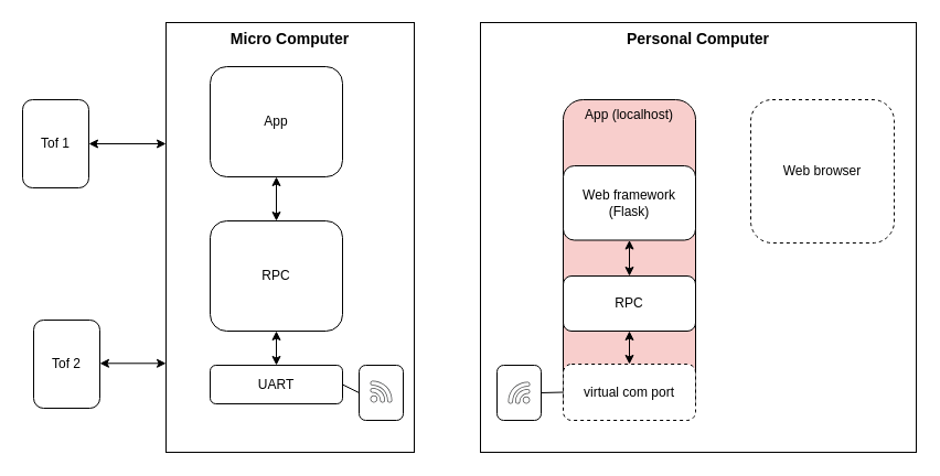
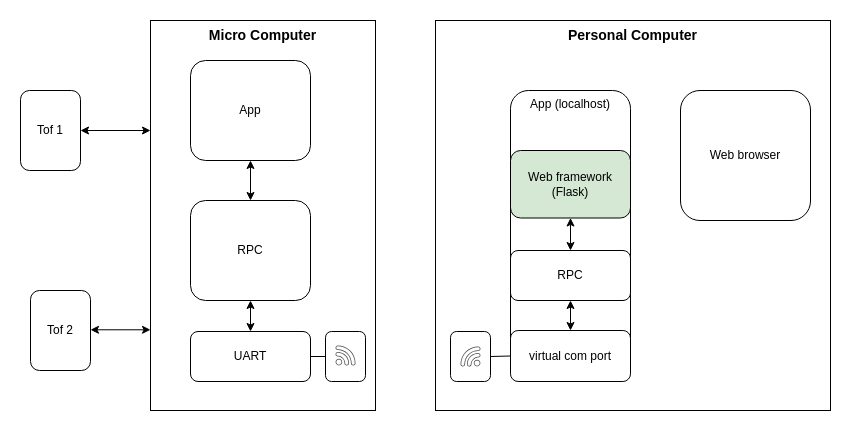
- <mxCell id="13" value="Web browser" style="rounded=1;whiteSpace=wrap;html=1;dashed=1;" vertex="1" parent="1"><mxGeometry x="680" y="90" width="130" height="130" as="geometry" /></mxCell>
+ <mxCell id="13" value="Web browser" style="rounded=1;whiteSpace=wrap;html=1;" vertex="1" parent="1"><mxGeometry x="680" y="90" width="130" height="130" as="geometry" /></mxCell>
- <mxCell id="12" value="Web framework&lt;br&gt;(Flask)" style="rounded=1;whiteSpace=wrap;html=1;" vertex="1" parent="1"><mxGeometry x="510" y="150" width="120" height="67.5" as="geometry" /></mxCell>
+ <mxCell id="12" value="Web framework&lt;br&gt;(Flask)" style="rounded=1;whiteSpace=wrap;html=1;fillColor=#d5e8d4;" vertex="1" parent="1"><mxGeometry x="510" y="150" width="120" height="67.5" as="geometry" /></mxCell>
- <mxCell id="9" value="App (localhost)" style="rounded=1;whiteSpace=wrap;html=1;verticalAlign=top;fillColor=#f8cecc;" vertex="1" parent="1"><mxGeometry x="510" y="90" width="120" height="290" as="geometry" /></mxCell>
+ <mxCell id="9" value="App (localhost)" style="rounded=1;whiteSpace=wrap;html=1;verticalAlign=top;" vertex="1" parent="1"><mxGeometry x="510" y="90" width="120" height="290" as="geometry" /></mxCell>
- <mxCell id="6" value="UART" style="rounded=1;whiteSpace=wrap;html=1;" vertex="1" parent="1"><mxGeometry x="190" y="331" width="120" height="35" as="geometry" /></mxCell>
+ <mxCell id="6" value="UART" style="rounded=1;whiteSpace=wrap;html=1;" vertex="1" parent="1"><mxGeometry x="190" y="331" width="120" height="50" as="geometry" /></mxCell>
- <mxCell id="10" value="virtual com port" style="rounded=1;whiteSpace=wrap;html=1;dashed=1;" vertex="1" parent="1"><mxGeometry x="510" y="330" width="120" height="51" as="geometry" /></mxCell>
+ <mxCell id="10" value="virtual com port" style="rounded=1;whiteSpace=wrap;html=1;" vertex="1" parent="1"><mxGeometry x="510" y="330" width="120" height="51" as="geometry" /></mxCell>
